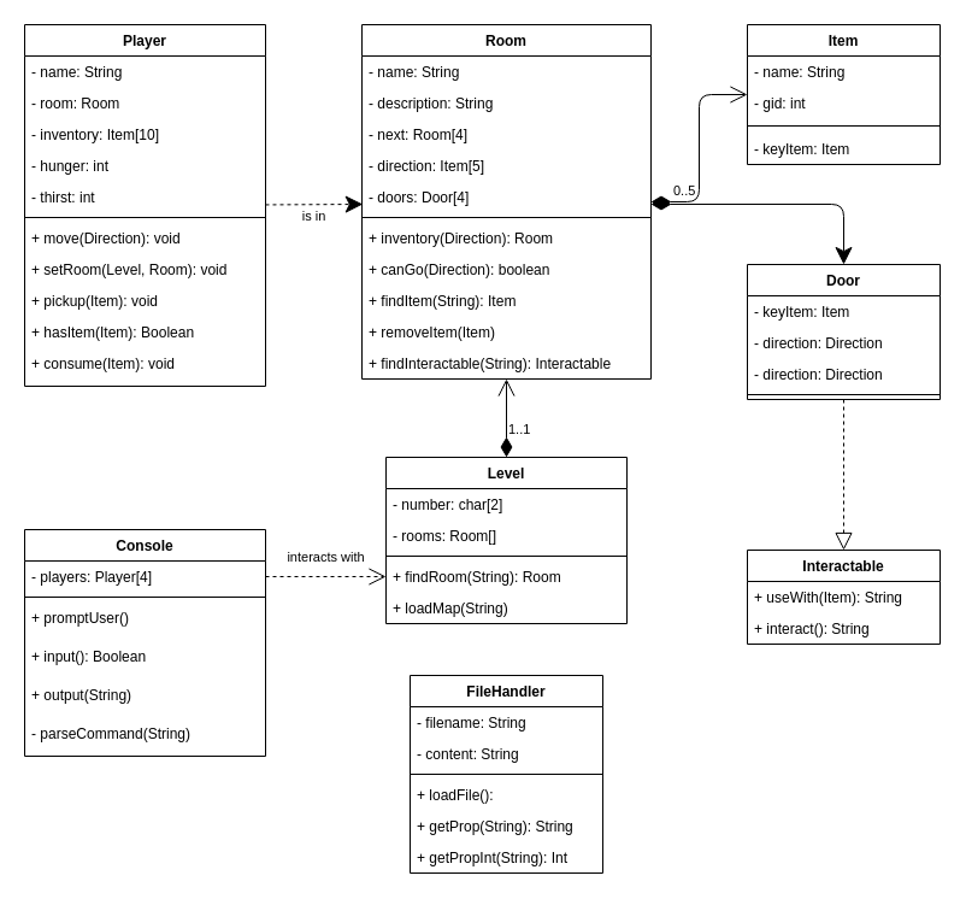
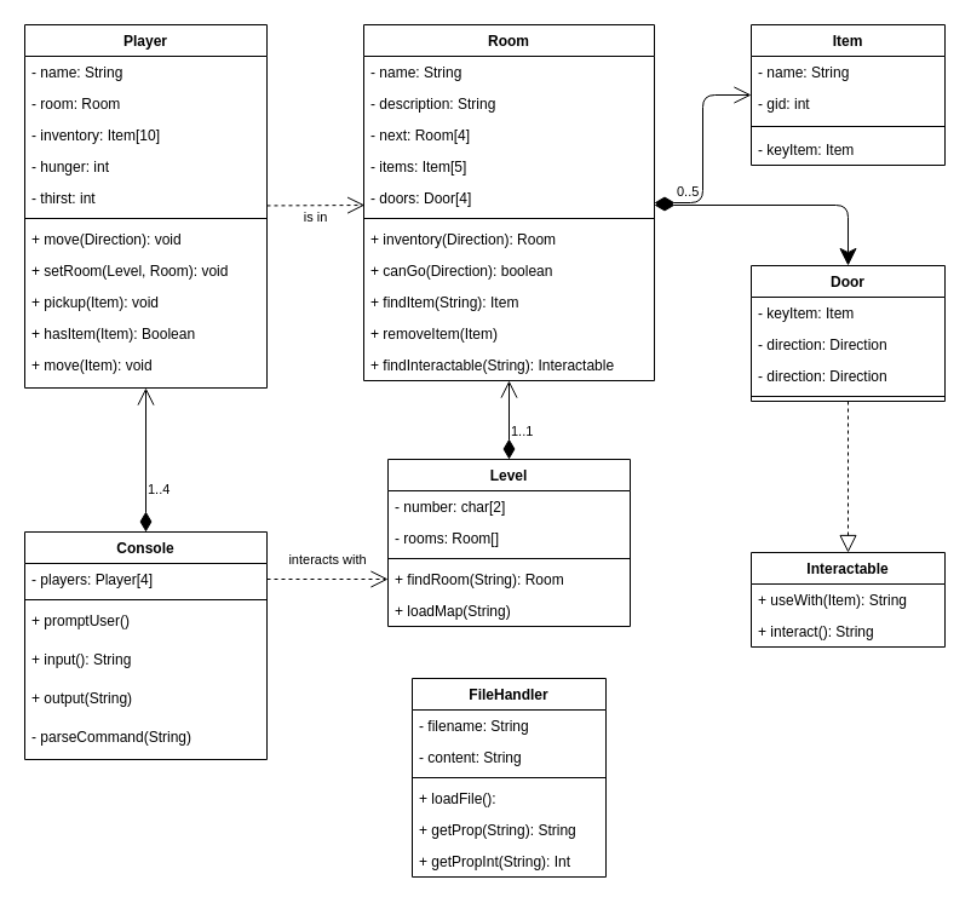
- <mxCell id="18" value="- direction: Item[5]" style="text;strokeColor=none;fillColor=none;align=left;verticalAlign=top;spacingLeft=4;spacingRight=4;overflow=hidden;rotatable=0;points=[[0,0.5],[1,0.5]];portConstraint=eastwest;" parent="14" vertex="1"><mxGeometry y="104" width="240" height="26" as="geometry" /></mxCell>
+ <mxCell id="18" value="- items: Item[5]" style="text;strokeColor=none;fillColor=none;align=left;verticalAlign=top;spacingLeft=4;spacingRight=4;overflow=hidden;rotatable=0;points=[[0,0.5],[1,0.5]];portConstraint=eastwest;" parent="14" vertex="1"><mxGeometry y="104" width="240" height="26" as="geometry" /></mxCell>
- <mxCell id="43" value="is in" style="endArrow=classic;endSize=12;dashed=1;html=1;entryX=0.003;entryY=0.731;entryDx=0;entryDy=0;entryPerimeter=0;" parent="1" source="2" target="19" edge="1"><mxGeometry x="-0.005" y="-10" width="160" relative="1" as="geometry"><mxPoint x="20" y="559" as="sourcePoint" /><mxPoint x="180" y="559" as="targetPoint" /><mxPoint as="offset" /></mxGeometry></mxCell>
+ <mxCell id="43" value="is in" style="endArrow=open;endSize=12;dashed=1;html=1;entryX=0.003;entryY=0.731;entryDx=0;entryDy=0;entryPerimeter=0;" parent="1" source="2" target="19" edge="1"><mxGeometry x="-0.005" y="-10" width="160" relative="1" as="geometry"><mxPoint x="20" y="559" as="sourcePoint" /><mxPoint x="180" y="559" as="targetPoint" /><mxPoint as="offset" /></mxGeometry></mxCell>
- <mxCell id="13" value="+ consume(Item): void" style="text;strokeColor=none;fillColor=none;align=left;verticalAlign=top;spacingLeft=4;spacingRight=4;overflow=hidden;rotatable=0;points=[[0,0.5],[1,0.5]];portConstraint=eastwest;" parent="2" vertex="1"><mxGeometry y="268" width="200" height="32" as="geometry" /></mxCell>
+ <mxCell id="13" value="+ move(Item): void" style="text;strokeColor=none;fillColor=none;align=left;verticalAlign=top;spacingLeft=4;spacingRight=4;overflow=hidden;rotatable=0;points=[[0,0.5],[1,0.5]];portConstraint=eastwest;" parent="2" vertex="1"><mxGeometry y="268" width="200" height="32" as="geometry" /></mxCell>
+ <mxCell id="65" value="1..4" style="endArrow=open;html=1;endSize=12;startArrow=diamondThin;startSize=14;startFill=1;edgeStyle=orthogonalEdgeStyle;align=left;verticalAlign=bottom;" parent="1" source="44" target="2" edge="1"><mxGeometry x="-0.567" relative="1" as="geometry"><mxPoint x="240" y="386" as="sourcePoint" /><mxPoint x="240" y="309" as="targetPoint" /><mxPoint as="offset" /><Array as="points" /></mxGeometry></mxCell>
- <mxCell id="48" value="+ input(): Boolean" style="text;strokeColor=none;fillColor=none;align=left;verticalAlign=top;spacingLeft=4;spacingRight=4;overflow=hidden;rotatable=0;points=[[0,0.5],[1,0.5]];portConstraint=eastwest;" vertex="1" parent="44"><mxGeometry y="92" width="200" height="32" as="geometry" /></mxCell>
+ <mxCell id="48" value="+ input(): String" style="text;strokeColor=none;fillColor=none;align=left;verticalAlign=top;spacingLeft=4;spacingRight=4;overflow=hidden;rotatable=0;points=[[0,0.5],[1,0.5]];portConstraint=eastwest;" vertex="1" parent="44"><mxGeometry y="92" width="200" height="32" as="geometry" /></mxCell>
